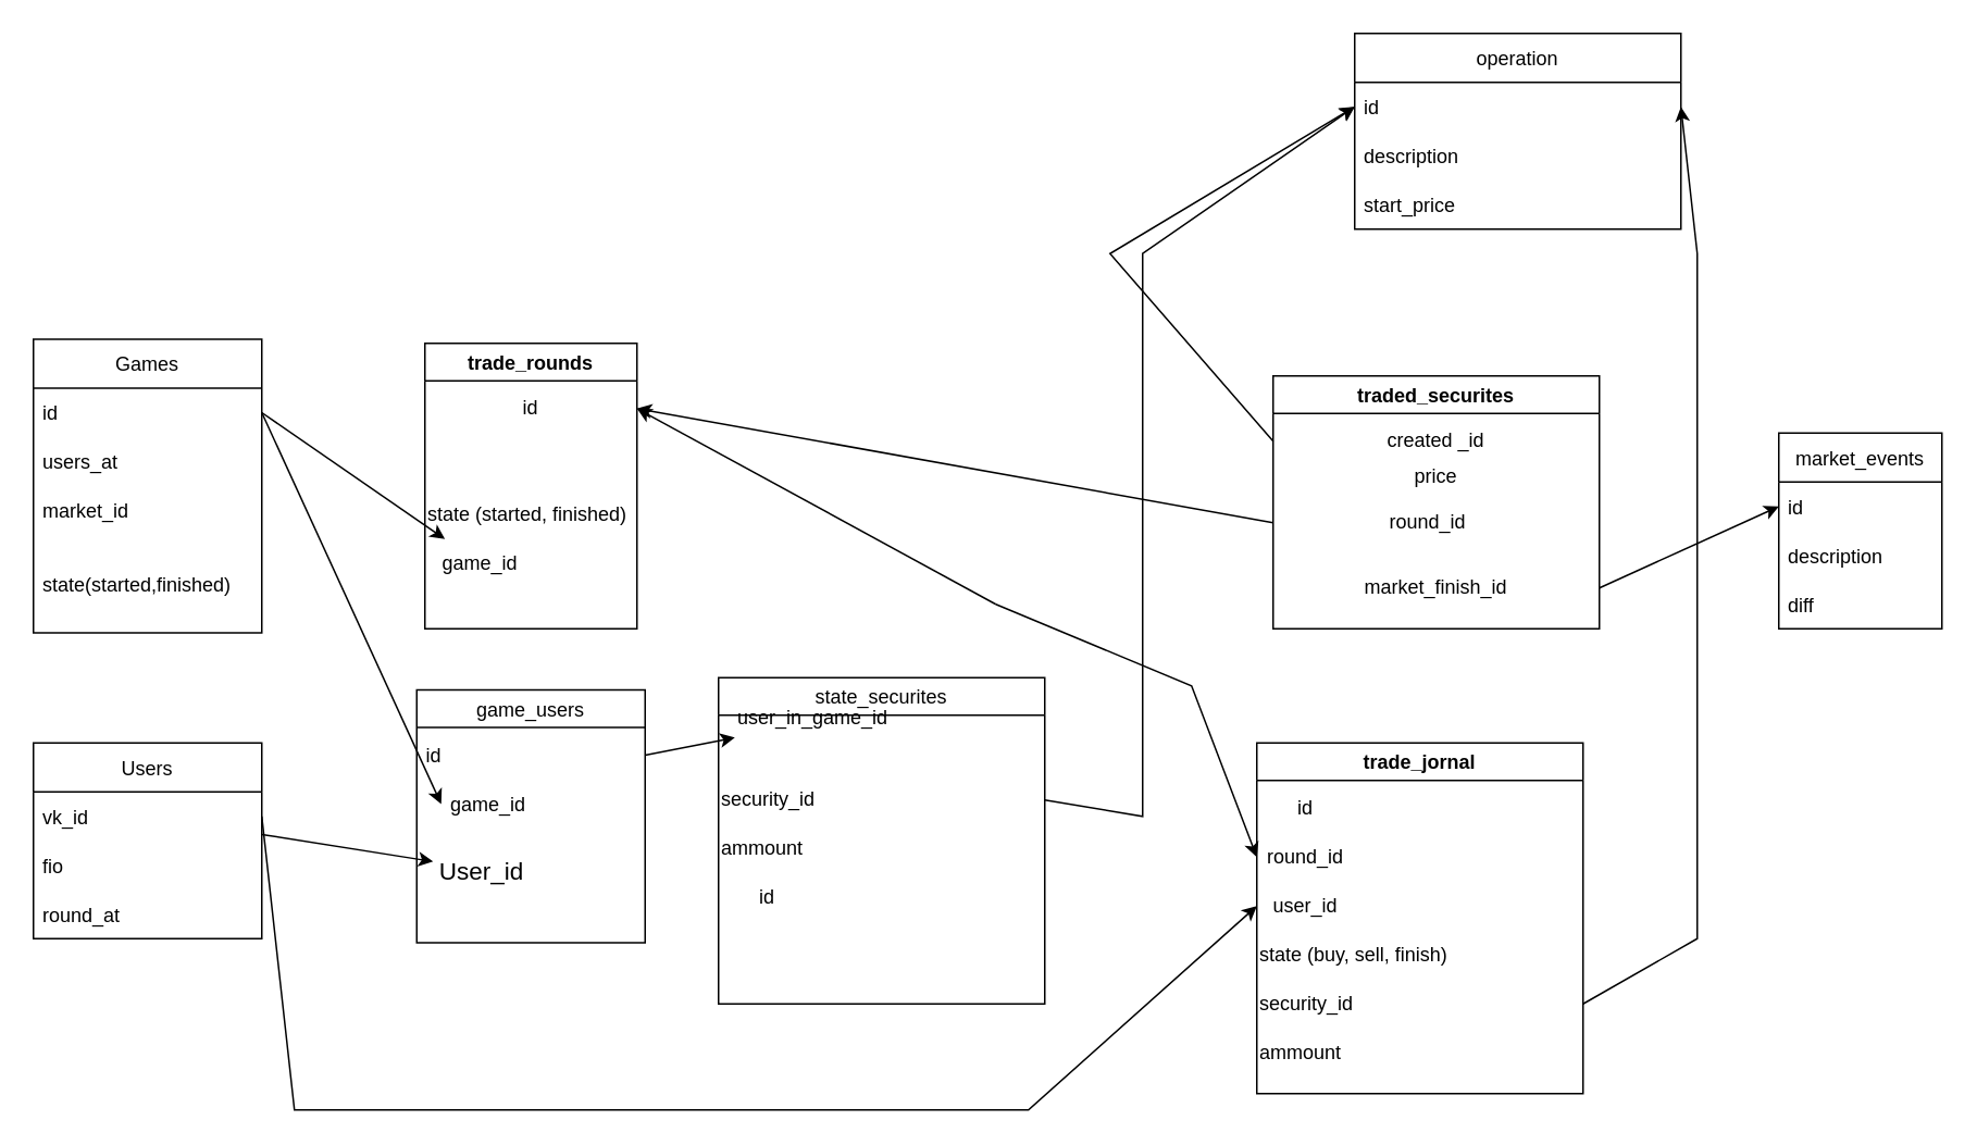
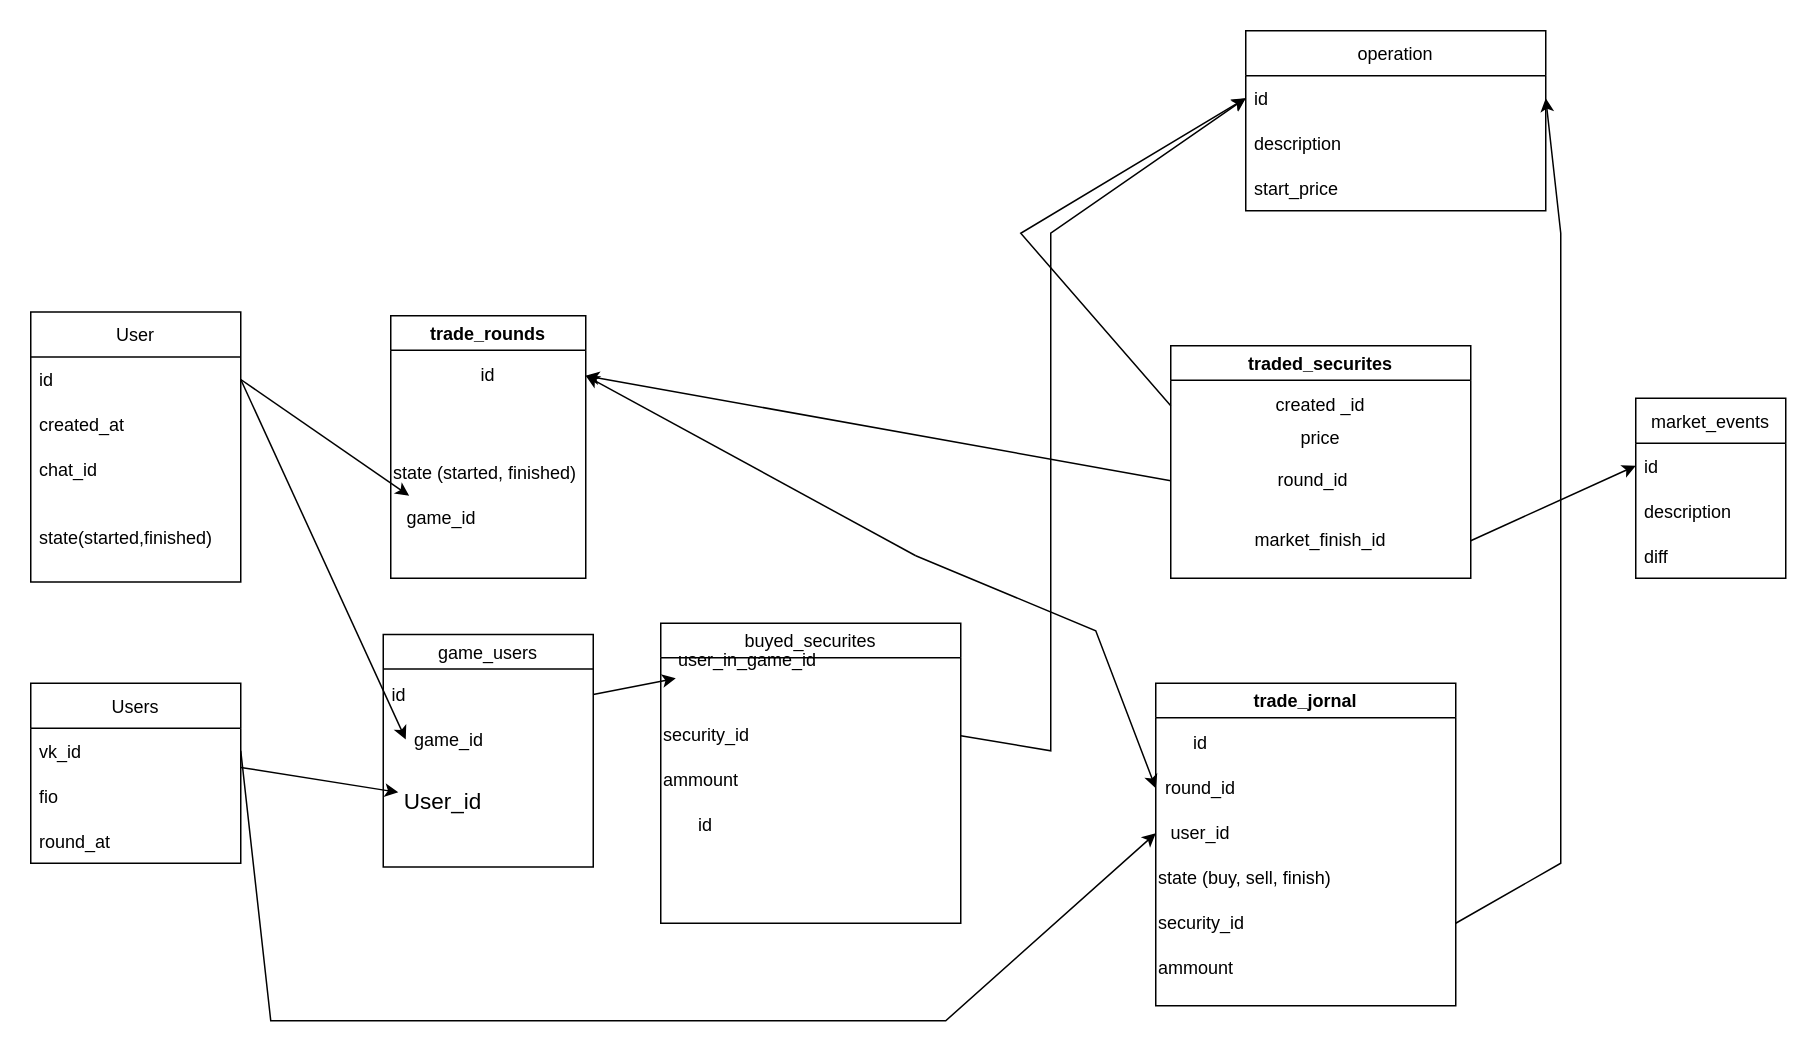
- <mxCell id="6" value="Games" style="swimlane;fontStyle=0;childLayout=stackLayout;horizontal=1;startSize=30;horizontalStack=0;resizeParent=1;resizeParentMax=0;resizeLast=0;collapsible=1;marginBottom=0;" parent="1" vertex="1"><mxGeometry x="20" y="207.5" width="140" height="180" as="geometry" /></mxCell>
+ <mxCell id="6" value="User" style="swimlane;fontStyle=0;childLayout=stackLayout;horizontal=1;startSize=30;horizontalStack=0;resizeParent=1;resizeParentMax=0;resizeLast=0;collapsible=1;marginBottom=0;" parent="1" vertex="1"><mxGeometry x="20" y="207.5" width="140" height="180" as="geometry" /></mxCell>
- <mxCell id="8" value="users_at" style="text;strokeColor=none;fillColor=none;align=left;verticalAlign=middle;spacingLeft=4;spacingRight=4;overflow=hidden;points=[[0,0.5],[1,0.5]];portConstraint=eastwest;rotatable=0;" parent="6" vertex="1"><mxGeometry y="60" width="140" height="30" as="geometry" /></mxCell>
+ <mxCell id="8" value="created_at" style="text;strokeColor=none;fillColor=none;align=left;verticalAlign=middle;spacingLeft=4;spacingRight=4;overflow=hidden;points=[[0,0.5],[1,0.5]];portConstraint=eastwest;rotatable=0;" parent="6" vertex="1"><mxGeometry y="60" width="140" height="30" as="geometry" /></mxCell>
- <mxCell id="9" value="market_id" style="text;strokeColor=none;fillColor=none;align=left;verticalAlign=middle;spacingLeft=4;spacingRight=4;overflow=hidden;points=[[0,0.5],[1,0.5]];portConstraint=eastwest;rotatable=0;" parent="6" vertex="1"><mxGeometry y="90" width="140" height="30" as="geometry" /></mxCell>
+ <mxCell id="9" value="chat_id" style="text;strokeColor=none;fillColor=none;align=left;verticalAlign=middle;spacingLeft=4;spacingRight=4;overflow=hidden;points=[[0,0.5],[1,0.5]];portConstraint=eastwest;rotatable=0;" parent="6" vertex="1"><mxGeometry y="90" width="140" height="30" as="geometry" /></mxCell>
- <mxCell id="25" value="state_securites" style="swimlane;fontSize=12;fontStyle=0" parent="1" vertex="1"><mxGeometry x="440" y="415" width="200" height="200" as="geometry" /></mxCell>
+ <mxCell id="25" value="buyed_securites" style="swimlane;fontSize=12;fontStyle=0" parent="1" vertex="1"><mxGeometry x="440" y="415" width="200" height="200" as="geometry" /></mxCell>
